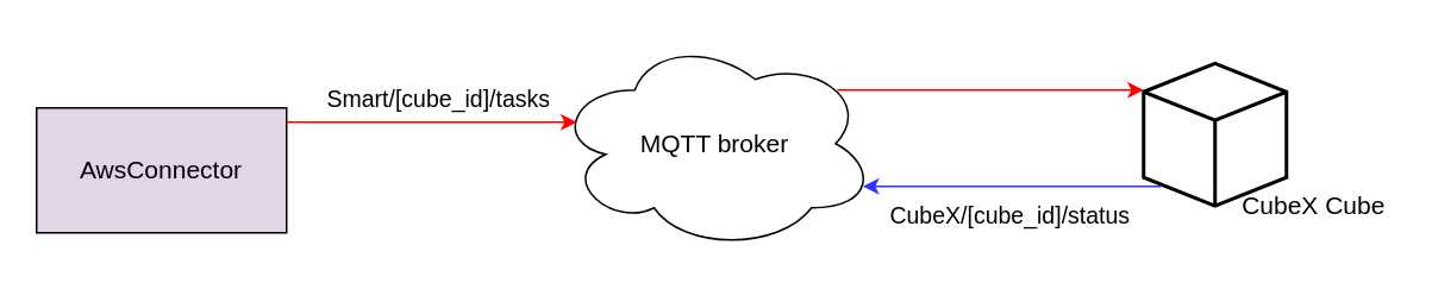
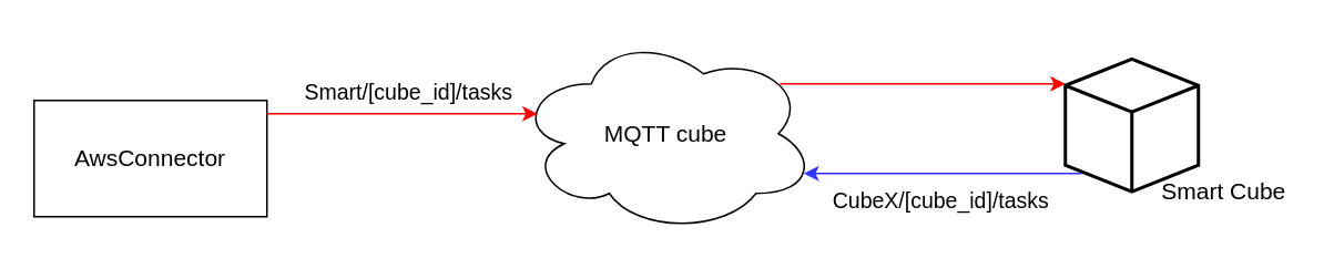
- <mxCell id="2" value="MQTT broker" style="ellipse;shape=cloud;whiteSpace=wrap;html=1;fontSize=14;" vertex="1" parent="1"><mxGeometry x="310" y="20" width="180" height="120" as="geometry" /></mxCell>
+ <mxCell id="2" value="MQTT cube" style="ellipse;shape=cloud;whiteSpace=wrap;html=1;fontSize=14;" vertex="1" parent="1"><mxGeometry x="310" y="20" width="180" height="120" as="geometry" /></mxCell>
- <mxCell id="4" value="AwsConnector" style="rounded=0;whiteSpace=wrap;html=1;fontSize=14;fillColor=#e1d5e7;" vertex="1" parent="1"><mxGeometry x="20" y="60" width="140" height="70" as="geometry" /></mxCell>
+ <mxCell id="4" value="AwsConnector" style="rounded=0;whiteSpace=wrap;html=1;fontSize=14;" vertex="1" parent="1"><mxGeometry x="20" y="60" width="140" height="70" as="geometry" /></mxCell>
- <mxCell id="10" value="CubeX Cube" style="text;html=1;align=center;verticalAlign=middle;resizable=0;points=[];autosize=1;fontSize=14;" vertex="1" parent="1"><mxGeometry x="690" y="105" width="90" height="20" as="geometry" /></mxCell>
+ <mxCell id="10" value="Smart Cube" style="text;html=1;align=center;verticalAlign=middle;resizable=0;points=[];autosize=1;fontSize=14;" vertex="1" parent="1"><mxGeometry x="690" y="105" width="90" height="20" as="geometry" /></mxCell>
- <mxCell id="8" value="&lt;font style=&quot;font-size: 13px&quot;&gt;CubeX/[cube_id]/status&lt;/font&gt;" style="text;html=1;align=center;verticalAlign=middle;resizable=0;points=[];autosize=1;fontSize=14;" vertex="1" parent="1"><mxGeometry x="490" y="110" width="150" height="20" as="geometry" /></mxCell>
+ <mxCell id="8" value="&lt;font style=&quot;font-size: 13px&quot;&gt;CubeX/[cube_id]/tasks&lt;/font&gt;" style="text;html=1;align=center;verticalAlign=middle;resizable=0;points=[];autosize=1;fontSize=14;" vertex="1" parent="1"><mxGeometry x="490" y="110" width="150" height="20" as="geometry" /></mxCell>
